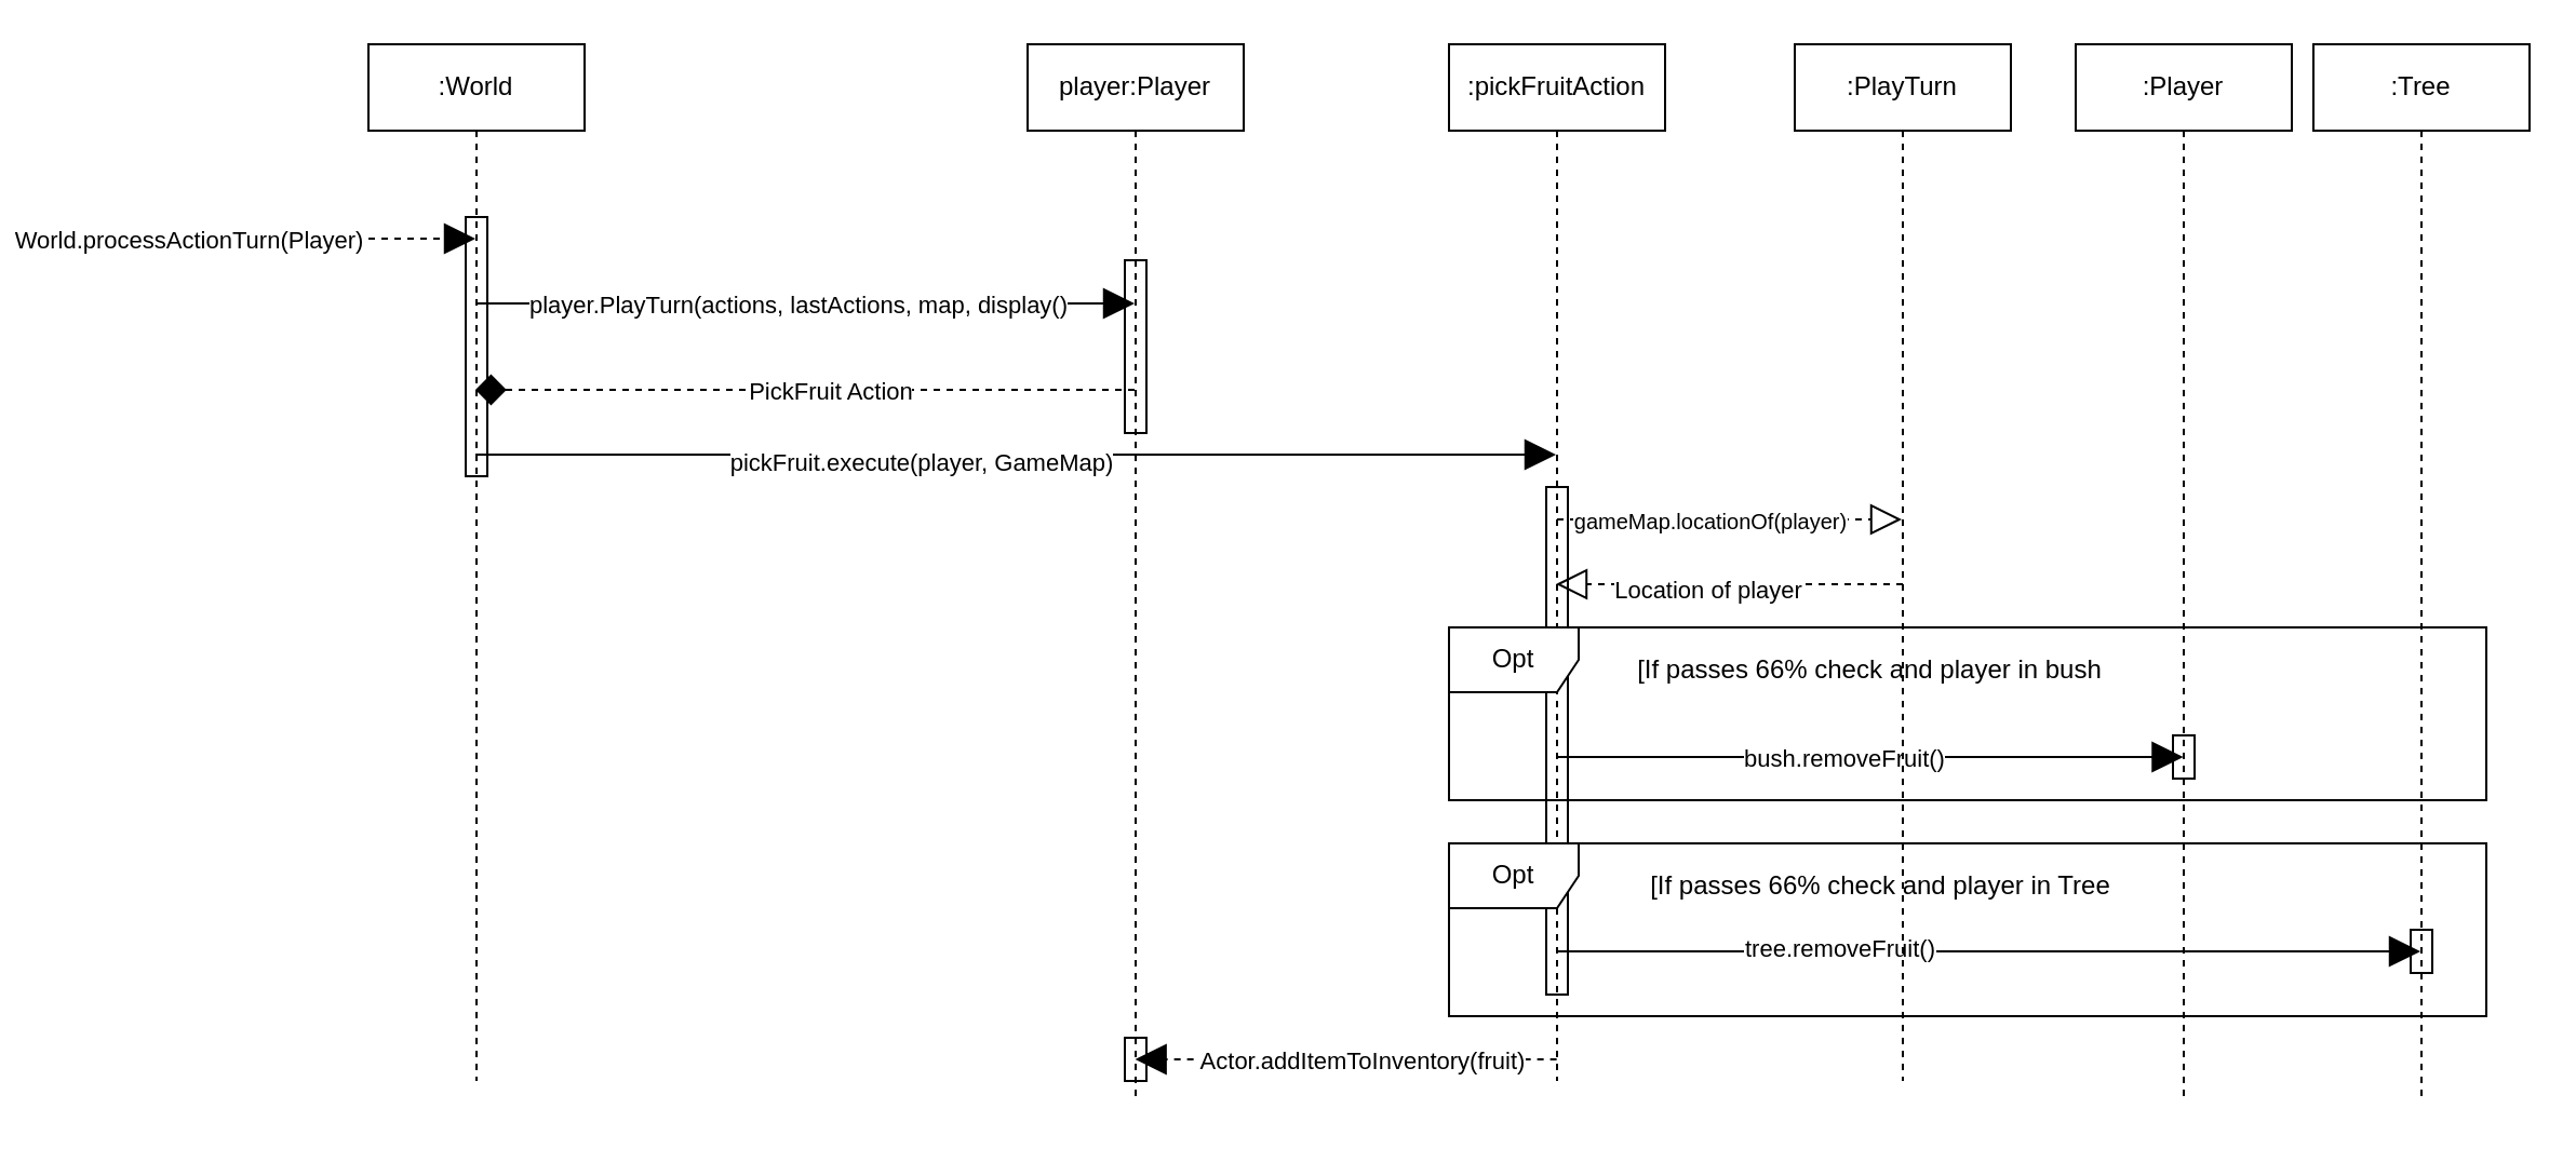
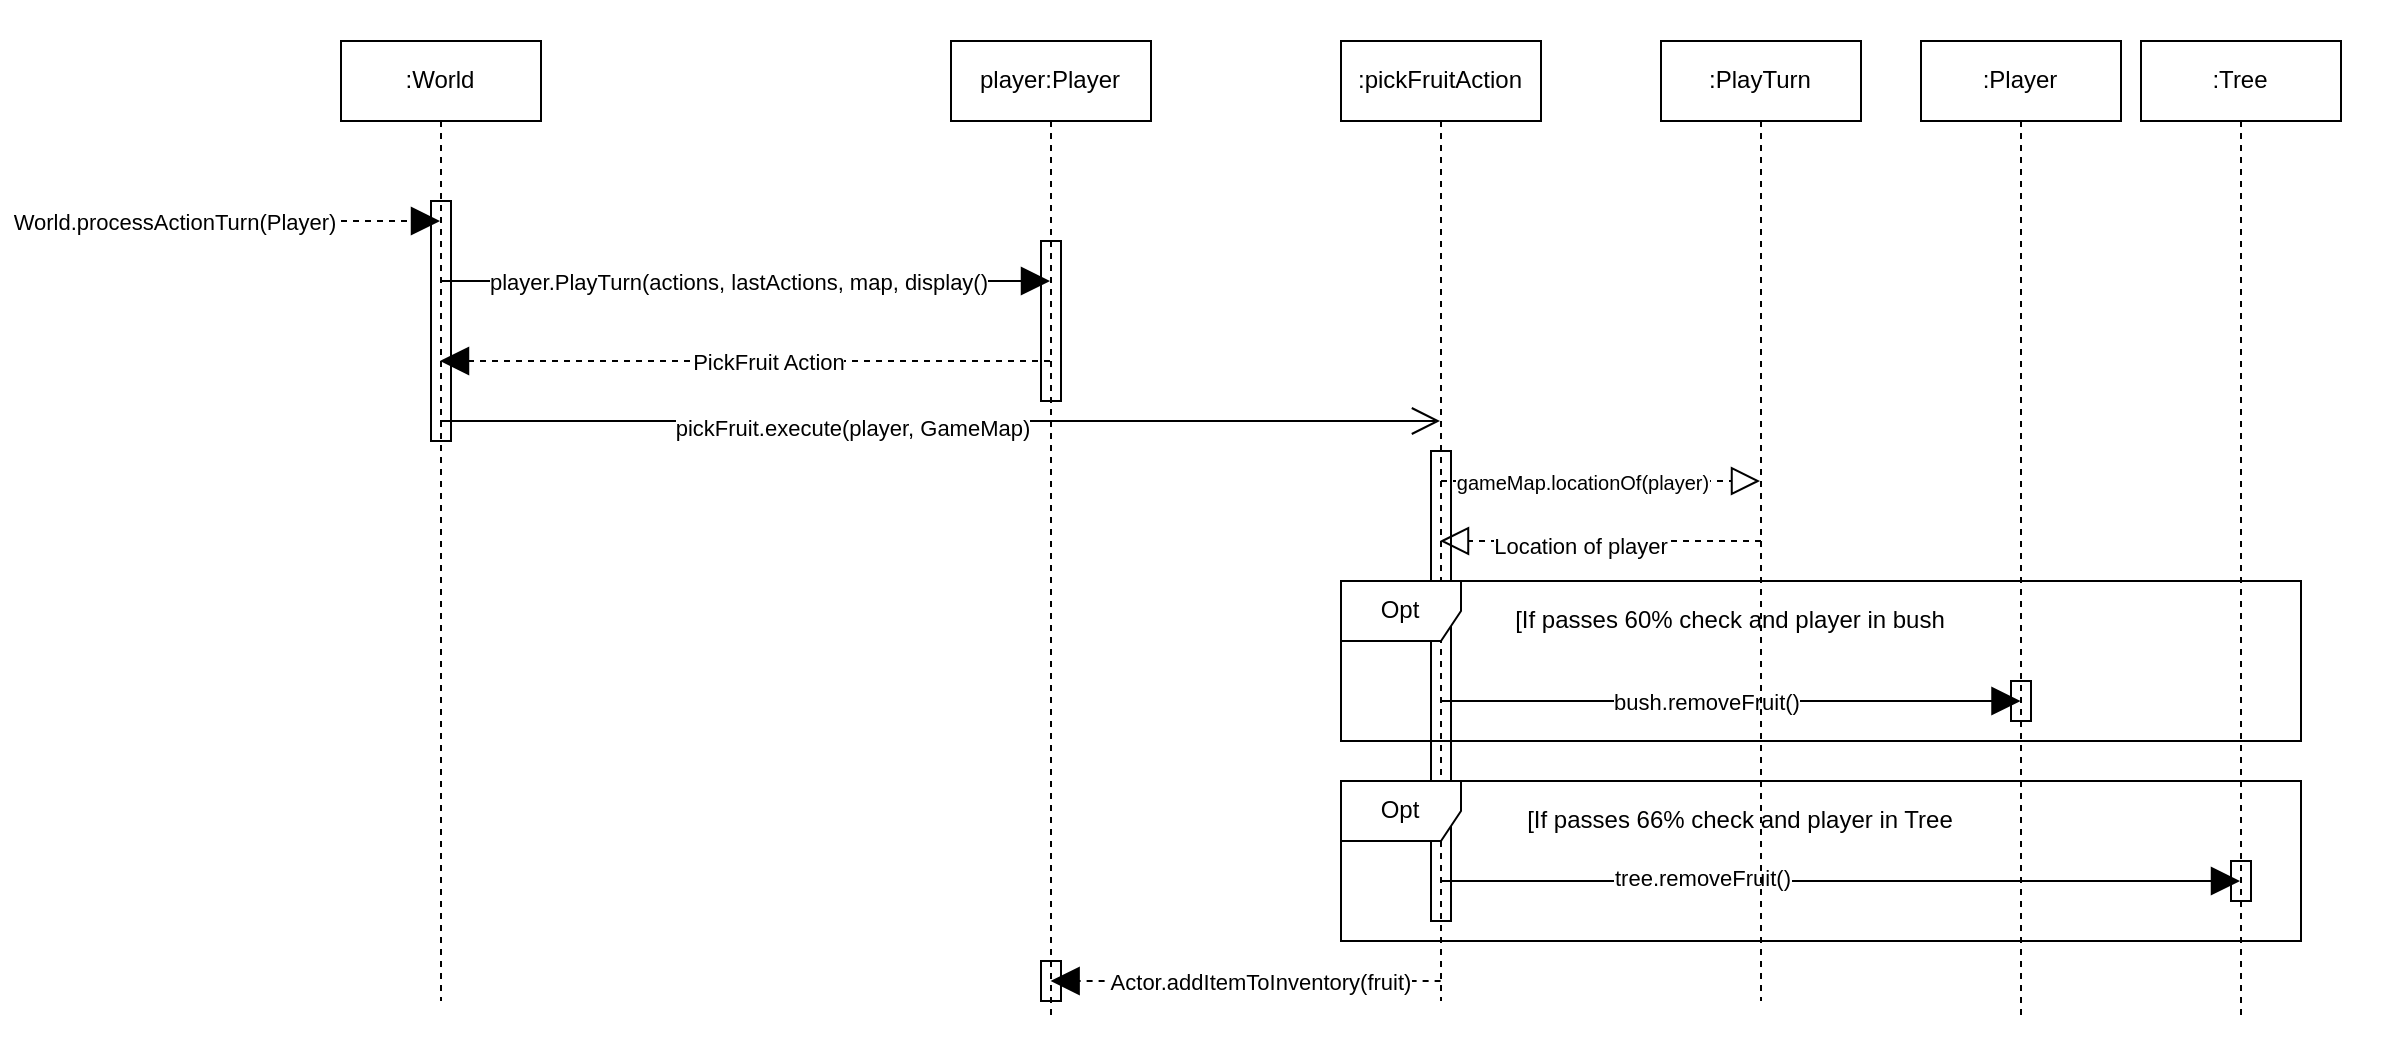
- <mxCell id="11" value="" style="endArrow=diamond;dashed=1;endFill=1;endSize=12;html=1;" edge="1" parent="1" source="6" target="2"><mxGeometry width="160" relative="1" as="geometry"><mxPoint x="450" y="190" as="sourcePoint" /><mxPoint x="310" y="190" as="targetPoint" /><Array as="points"><mxPoint x="370" y="180" /></Array></mxGeometry></mxCell>
+ <mxCell id="11" value="" style="endArrow=block;dashed=1;endFill=1;endSize=12;html=1;" edge="1" parent="1" source="6" target="2"><mxGeometry width="160" relative="1" as="geometry"><mxPoint x="450" y="190" as="sourcePoint" /><mxPoint x="310" y="190" as="targetPoint" /><Array as="points"><mxPoint x="370" y="180" /></Array></mxGeometry></mxCell>
- <mxCell id="23" value="" style="endArrow=block;endFill=1;endSize=12;html=1;" edge="1" parent="1" source="2" target="15"><mxGeometry width="160" relative="1" as="geometry"><mxPoint x="220" y="240" as="sourcePoint" /><mxPoint x="380" y="240" as="targetPoint" /><Array as="points"><mxPoint x="510" y="210" /></Array></mxGeometry></mxCell>
+ <mxCell id="23" value="" style="endArrow=open;endFill=1;endSize=12;html=1;" edge="1" parent="1" source="2" target="15"><mxGeometry width="160" relative="1" as="geometry"><mxPoint x="220" y="240" as="sourcePoint" /><mxPoint x="380" y="240" as="targetPoint" /><Array as="points"><mxPoint x="510" y="210" /></Array></mxGeometry></mxCell>
- <mxCell id="31" value="[If passes 66% check and player in bush" style="text;html=1;strokeColor=none;fillColor=none;align=center;verticalAlign=middle;whiteSpace=wrap;rounded=0;" vertex="1" parent="1"><mxGeometry x="750" y="300" width="230" height="20" as="geometry" /></mxCell>
+ <mxCell id="31" value="[If passes 60% check and player in bush" style="text;html=1;strokeColor=none;fillColor=none;align=center;verticalAlign=middle;whiteSpace=wrap;rounded=0;" vertex="1" parent="1"><mxGeometry x="750" y="300" width="230" height="20" as="geometry" /></mxCell>
